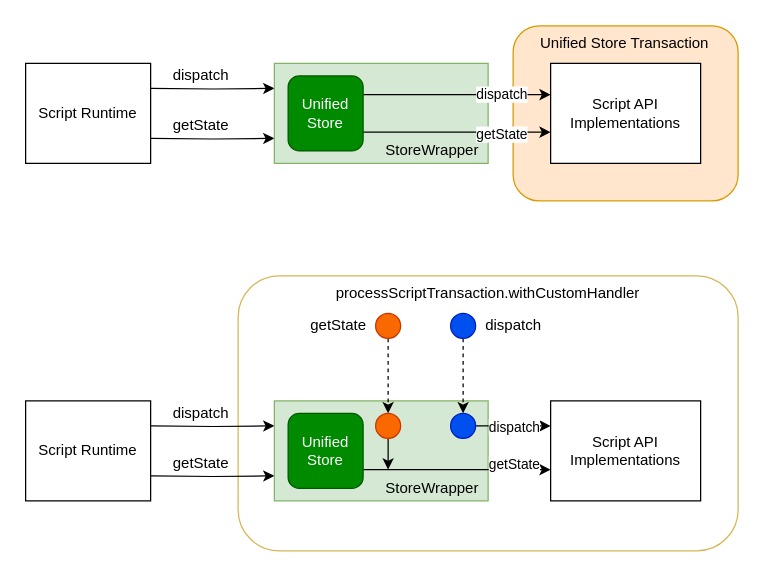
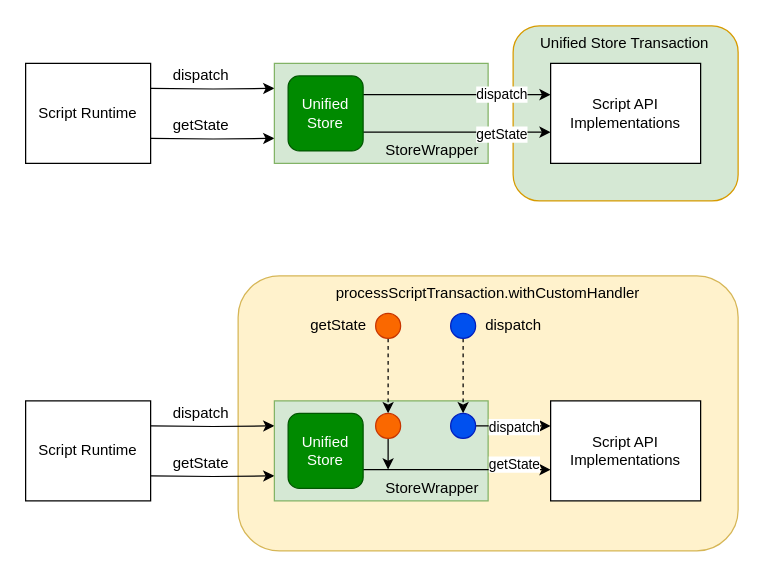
- <mxCell id="3" value="Unified Store Transaction" style="rounded=1;whiteSpace=wrap;html=1;fillColor=#ffe6cc;strokeColor=#d79b00;verticalAlign=top;align=left;spacingLeft=20;" vertex="1" parent="1"><mxGeometry x="410" y="20" width="180" height="140" as="geometry" /></mxCell>
+ <mxCell id="3" value="Unified Store Transaction" style="rounded=1;whiteSpace=wrap;html=1;fillColor=#d5e8d4;strokeColor=#d79b00;verticalAlign=top;align=left;spacingLeft=20;" vertex="1" parent="1"><mxGeometry x="410" y="20" width="180" height="140" as="geometry" /></mxCell>
- <mxCell id="2" value="processScriptTransaction.withCustomHandler" style="rounded=1;whiteSpace=wrap;html=1;verticalAlign=top;fillColor=#ffffff;strokeColor=#d6b656;" vertex="1" parent="1"><mxGeometry x="190" y="220" width="400" height="220" as="geometry" /></mxCell>
+ <mxCell id="2" value="processScriptTransaction.withCustomHandler" style="rounded=1;whiteSpace=wrap;html=1;verticalAlign=top;fillColor=#fff2cc;strokeColor=#d6b656;" vertex="1" parent="1"><mxGeometry x="190" y="220" width="400" height="220" as="geometry" /></mxCell>
